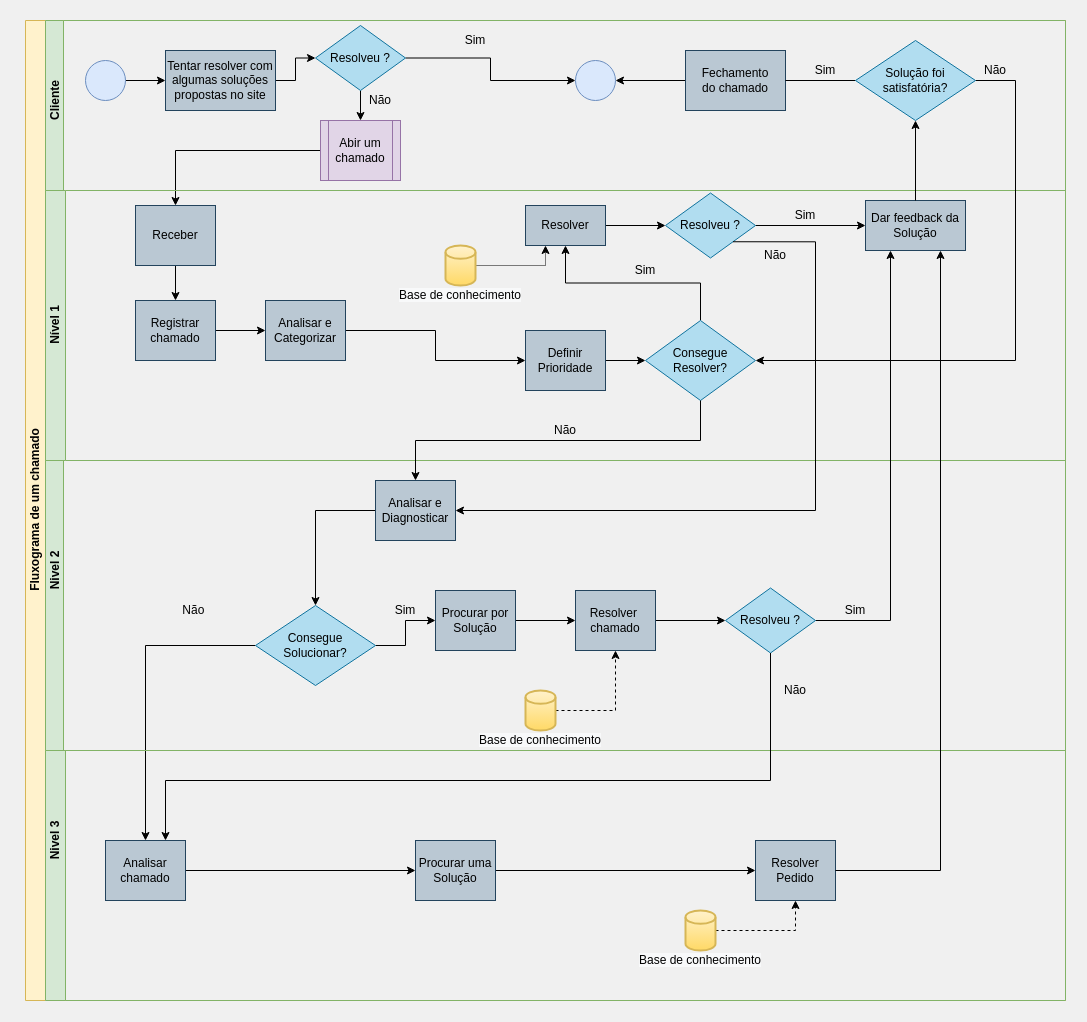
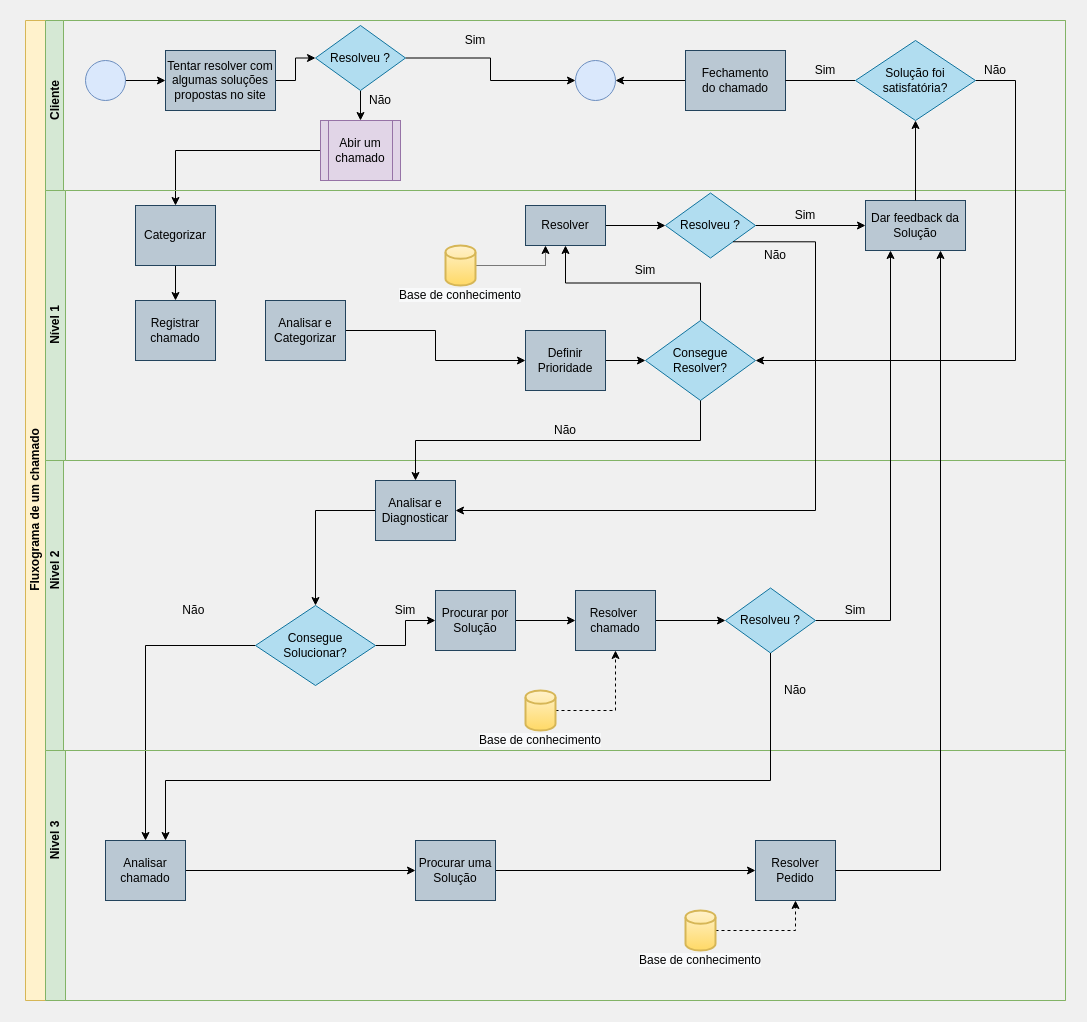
- <mxCell id="12" value="Receber" style="rounded=0;whiteSpace=wrap;html=1;fontFamily=Helvetica;fontSize=12;align=center;fillColor=#bac8d3;strokeColor=#23445d;" parent="10" vertex="1"><mxGeometry x="90" y="15" width="80" height="60" as="geometry" /></mxCell>
+ <mxCell id="12" value="Categorizar" style="rounded=0;whiteSpace=wrap;html=1;fontFamily=Helvetica;fontSize=12;align=center;fillColor=#bac8d3;strokeColor=#23445d;" parent="10" vertex="1"><mxGeometry x="90" y="15" width="80" height="60" as="geometry" /></mxCell>
- <mxCell id="13" style="edgeStyle=orthogonalEdgeStyle;rounded=0;orthogonalLoop=1;jettySize=auto;html=1;exitX=1;exitY=0.5;exitDx=0;exitDy=0;entryX=0;entryY=0.5;entryDx=0;entryDy=0;" parent="10" source="14" target="16" edge="1"><mxGeometry relative="1" as="geometry" /></mxCell>
